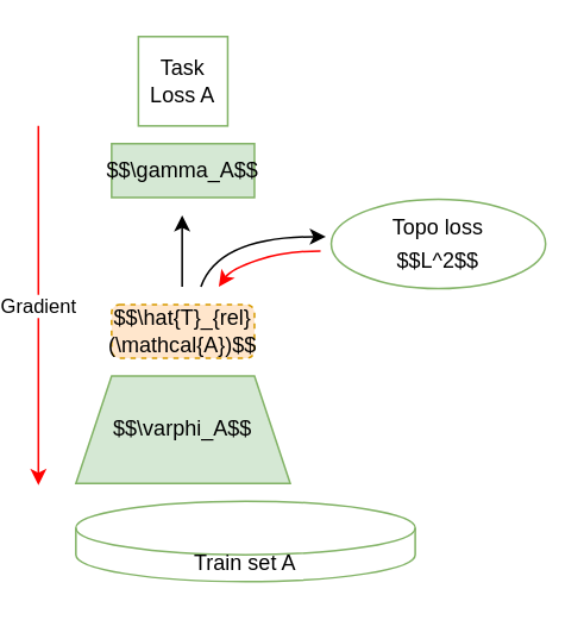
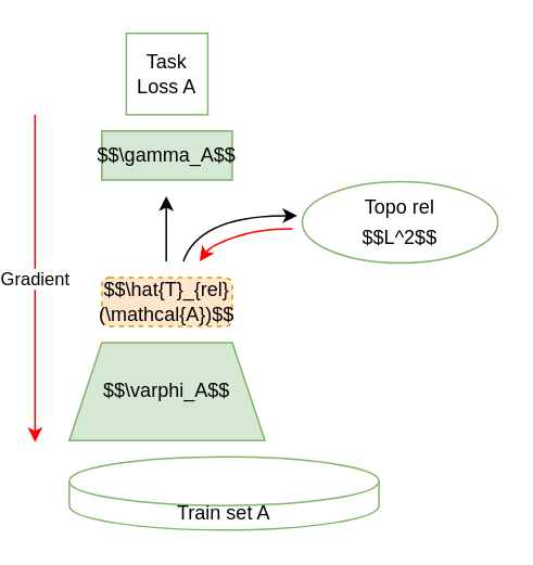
- <mxCell id="10" value="&lt;p style=&quot;line-height: 0%;&quot;&gt;&lt;font style=&quot;font-size: 12px;&quot;&gt;Topo loss&lt;/font&gt;&lt;/p&gt;$$L^2$$" style="ellipse;fontSize=12;align=center;whiteSpace=wrap;html=1;verticalAlign=top;labelPosition=center;verticalLabelPosition=middle;spacingTop=-3;fillColor=default;strokeColor=#82b366;" parent="1" vertex="1"><mxGeometry x="184" y="111" width="120" height="50" as="geometry" /></mxCell>
+ <mxCell id="10" value="&lt;p style=&quot;line-height: 0%;&quot;&gt;&lt;font style=&quot;font-size: 12px;&quot;&gt;Topo rel&lt;/font&gt;&lt;/p&gt;$$L^2$$" style="ellipse;fontSize=12;align=center;whiteSpace=wrap;html=1;verticalAlign=top;labelPosition=center;verticalLabelPosition=middle;spacingTop=-3;fillColor=default;strokeColor=#82b366;" parent="1" vertex="1"><mxGeometry x="184" y="111" width="120" height="50" as="geometry" /></mxCell>
